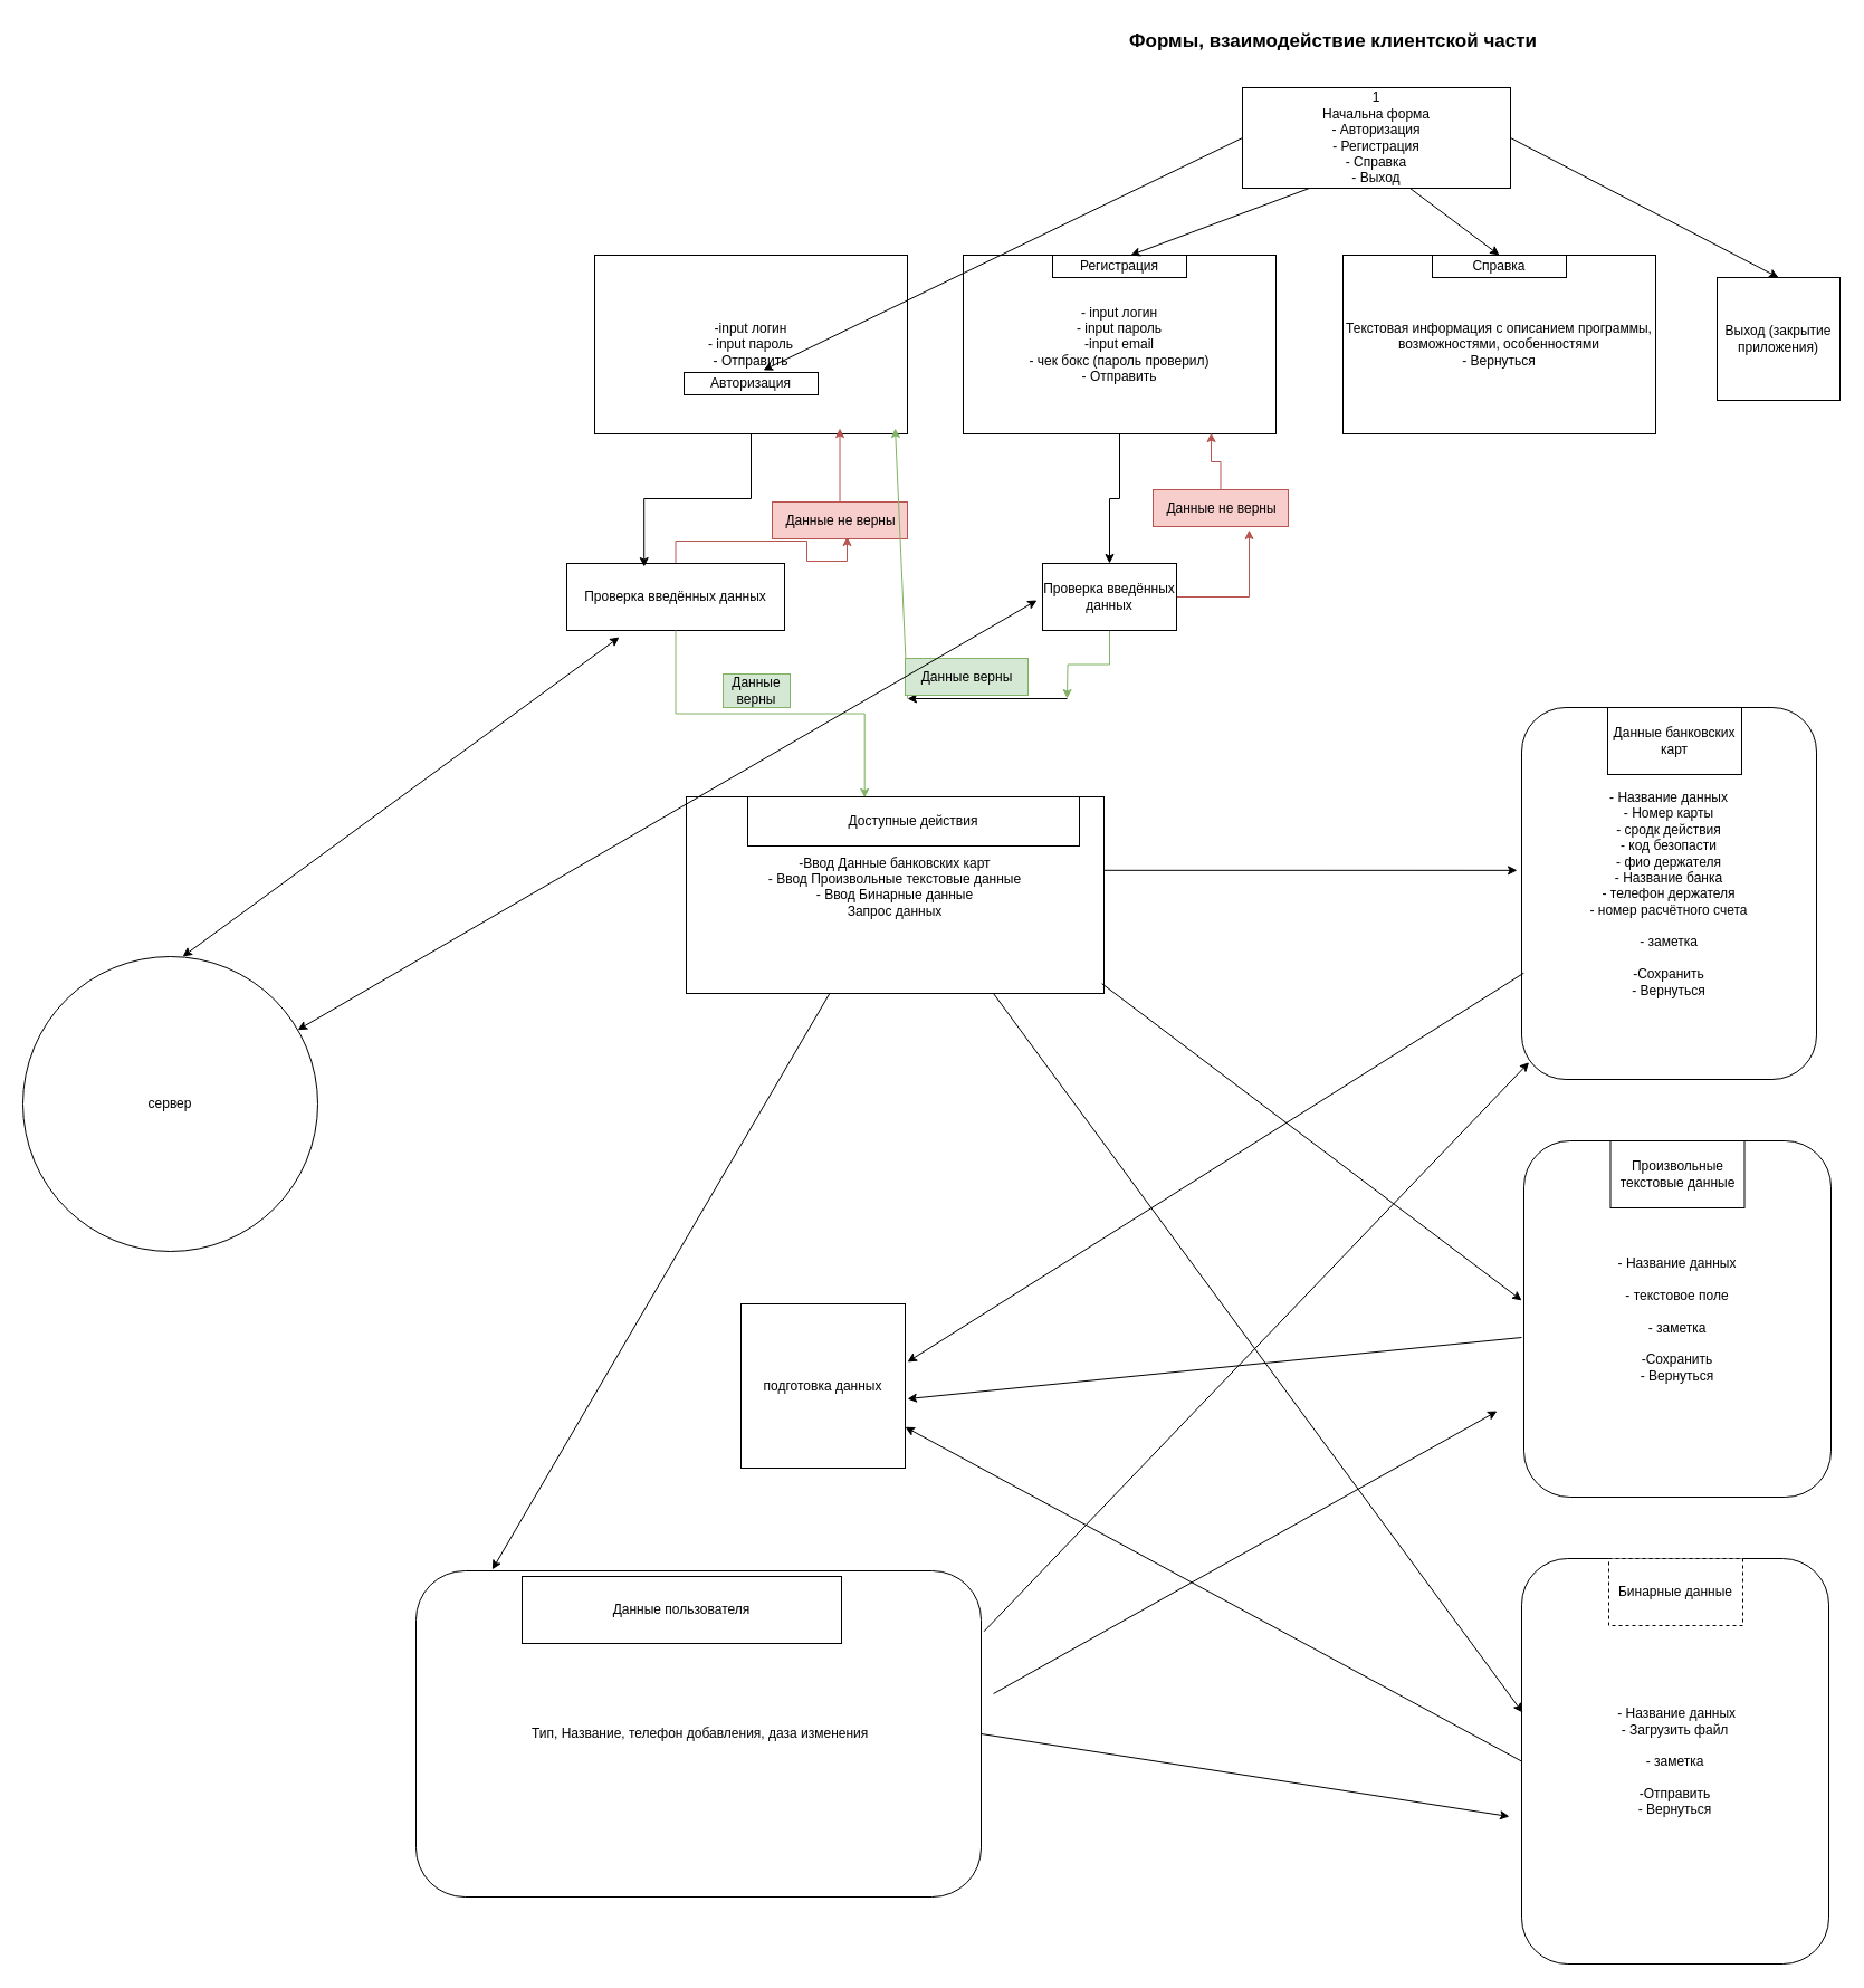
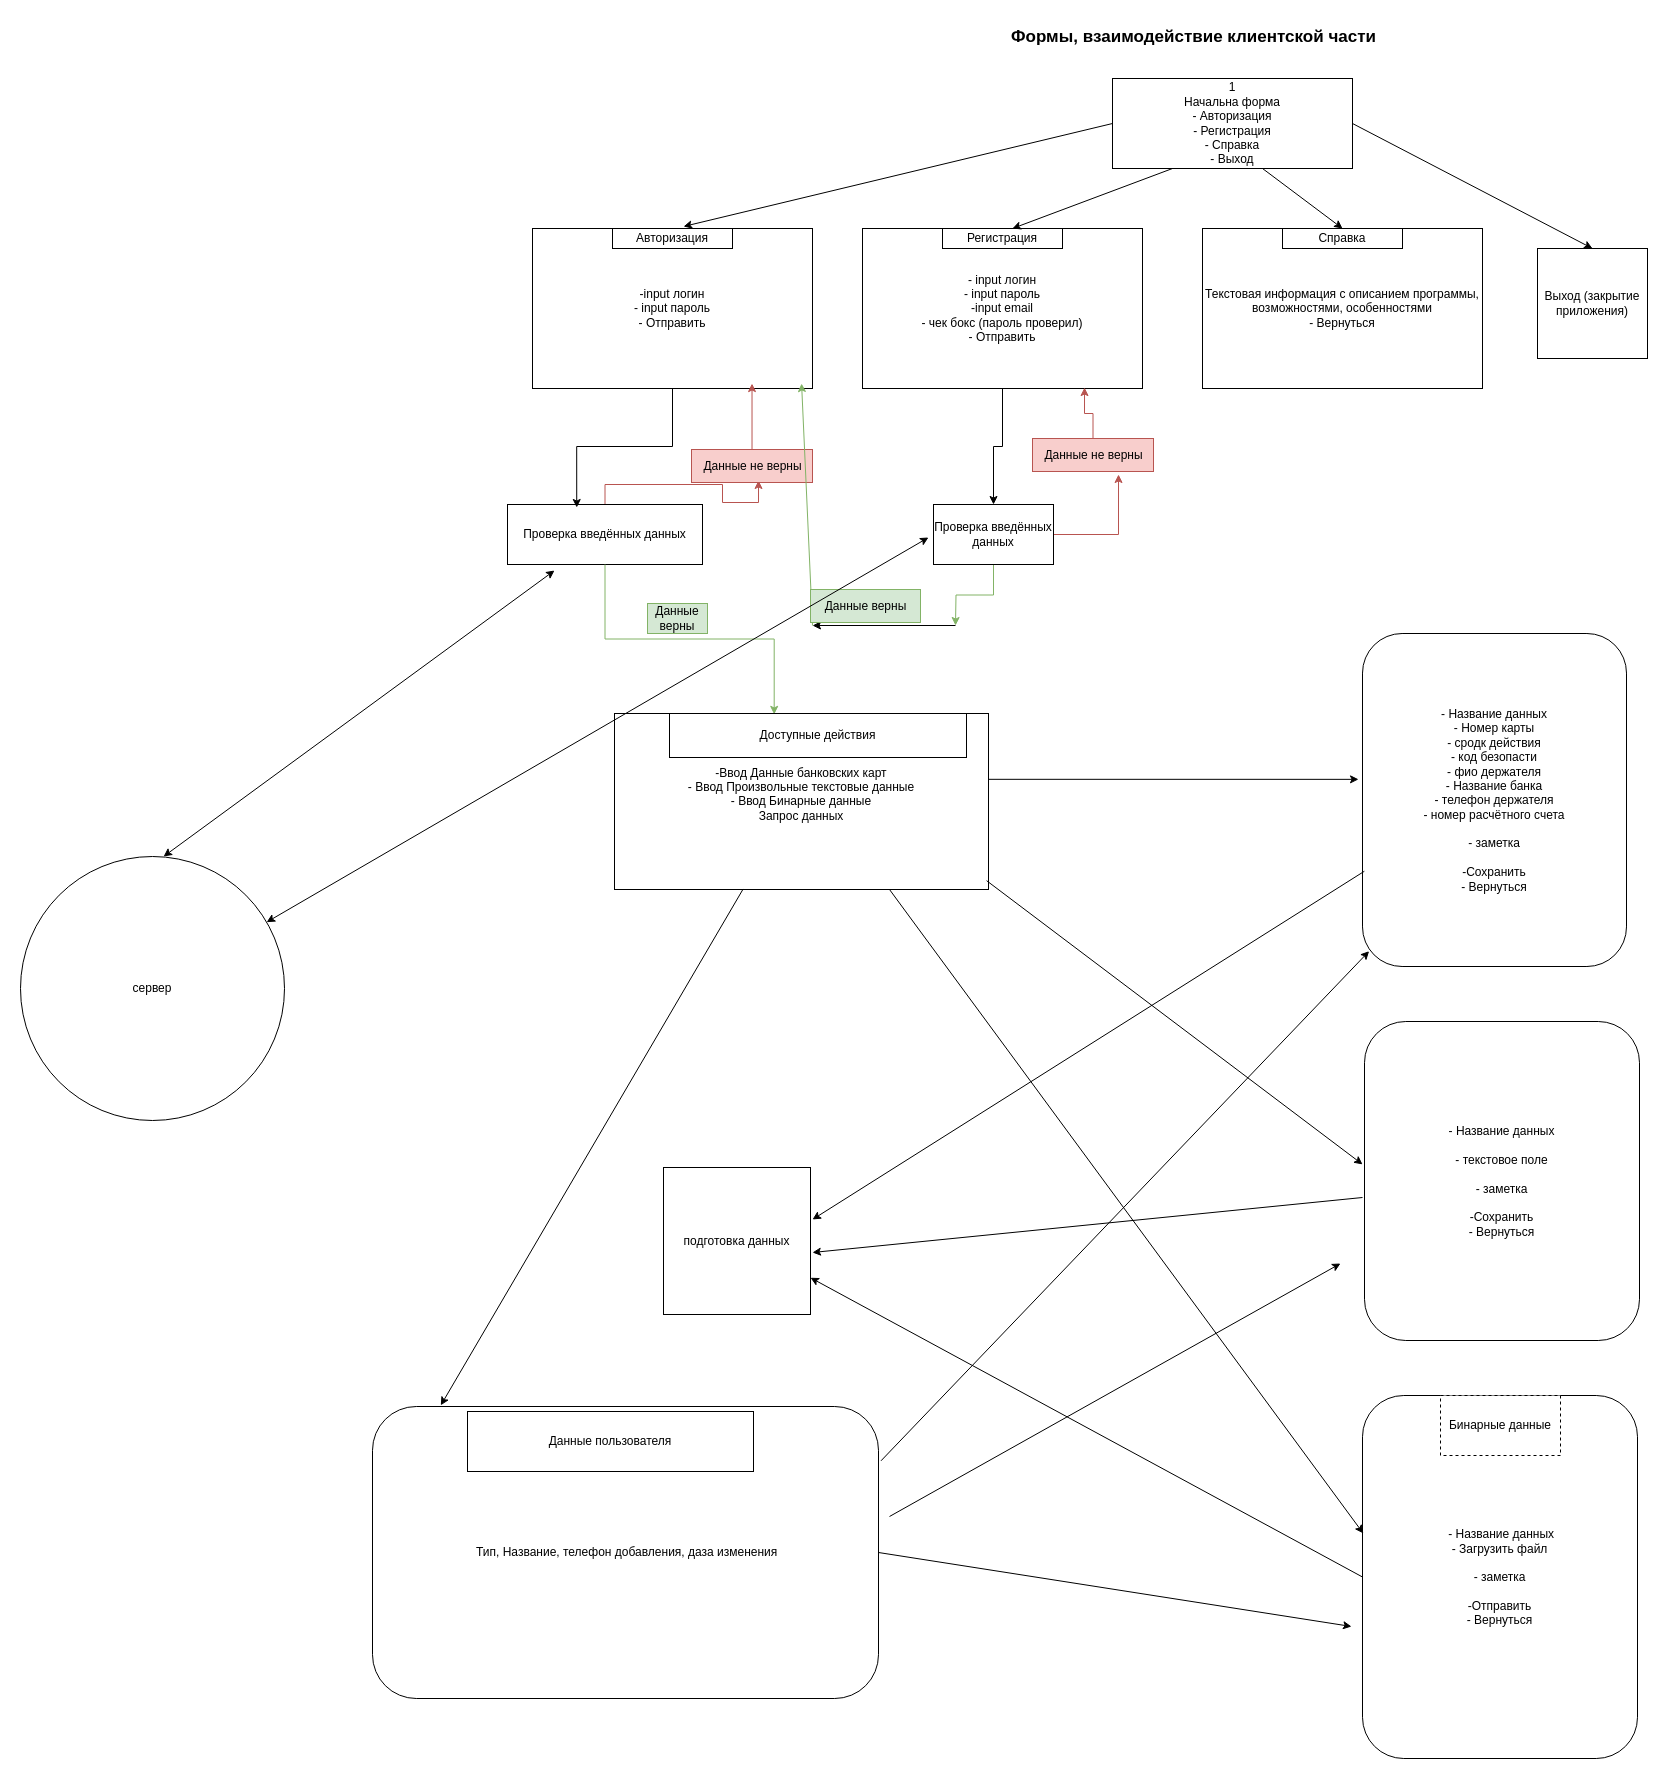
- <mxCell id="4" value="Авторизация" style="rounded=0;whiteSpace=wrap;html=1;arcSize=14;strokeOpacity=100;" parent="1" vertex="1"><mxGeometry x="612" y="333" width="120" height="20" as="geometry" /></mxCell>
+ <mxCell id="4" value="Авторизация" style="rounded=0;whiteSpace=wrap;html=1;arcSize=14;strokeOpacity=100;" parent="1" vertex="1"><mxGeometry x="612" y="228" width="120" height="20" as="geometry" /></mxCell>
- <mxCell id="34" value="Данные банковских карт" style="rounded=0;whiteSpace=wrap;html=1;" parent="1" vertex="1"><mxGeometry x="1439" y="633" width="120" height="60" as="geometry" /></mxCell>
- <mxCell id="36" value="Произвольные текстовые данные" style="rounded=0;whiteSpace=wrap;html=1;" parent="1" vertex="1"><mxGeometry x="1441.5" y="1021" width="120" height="60" as="geometry" /></mxCell>
